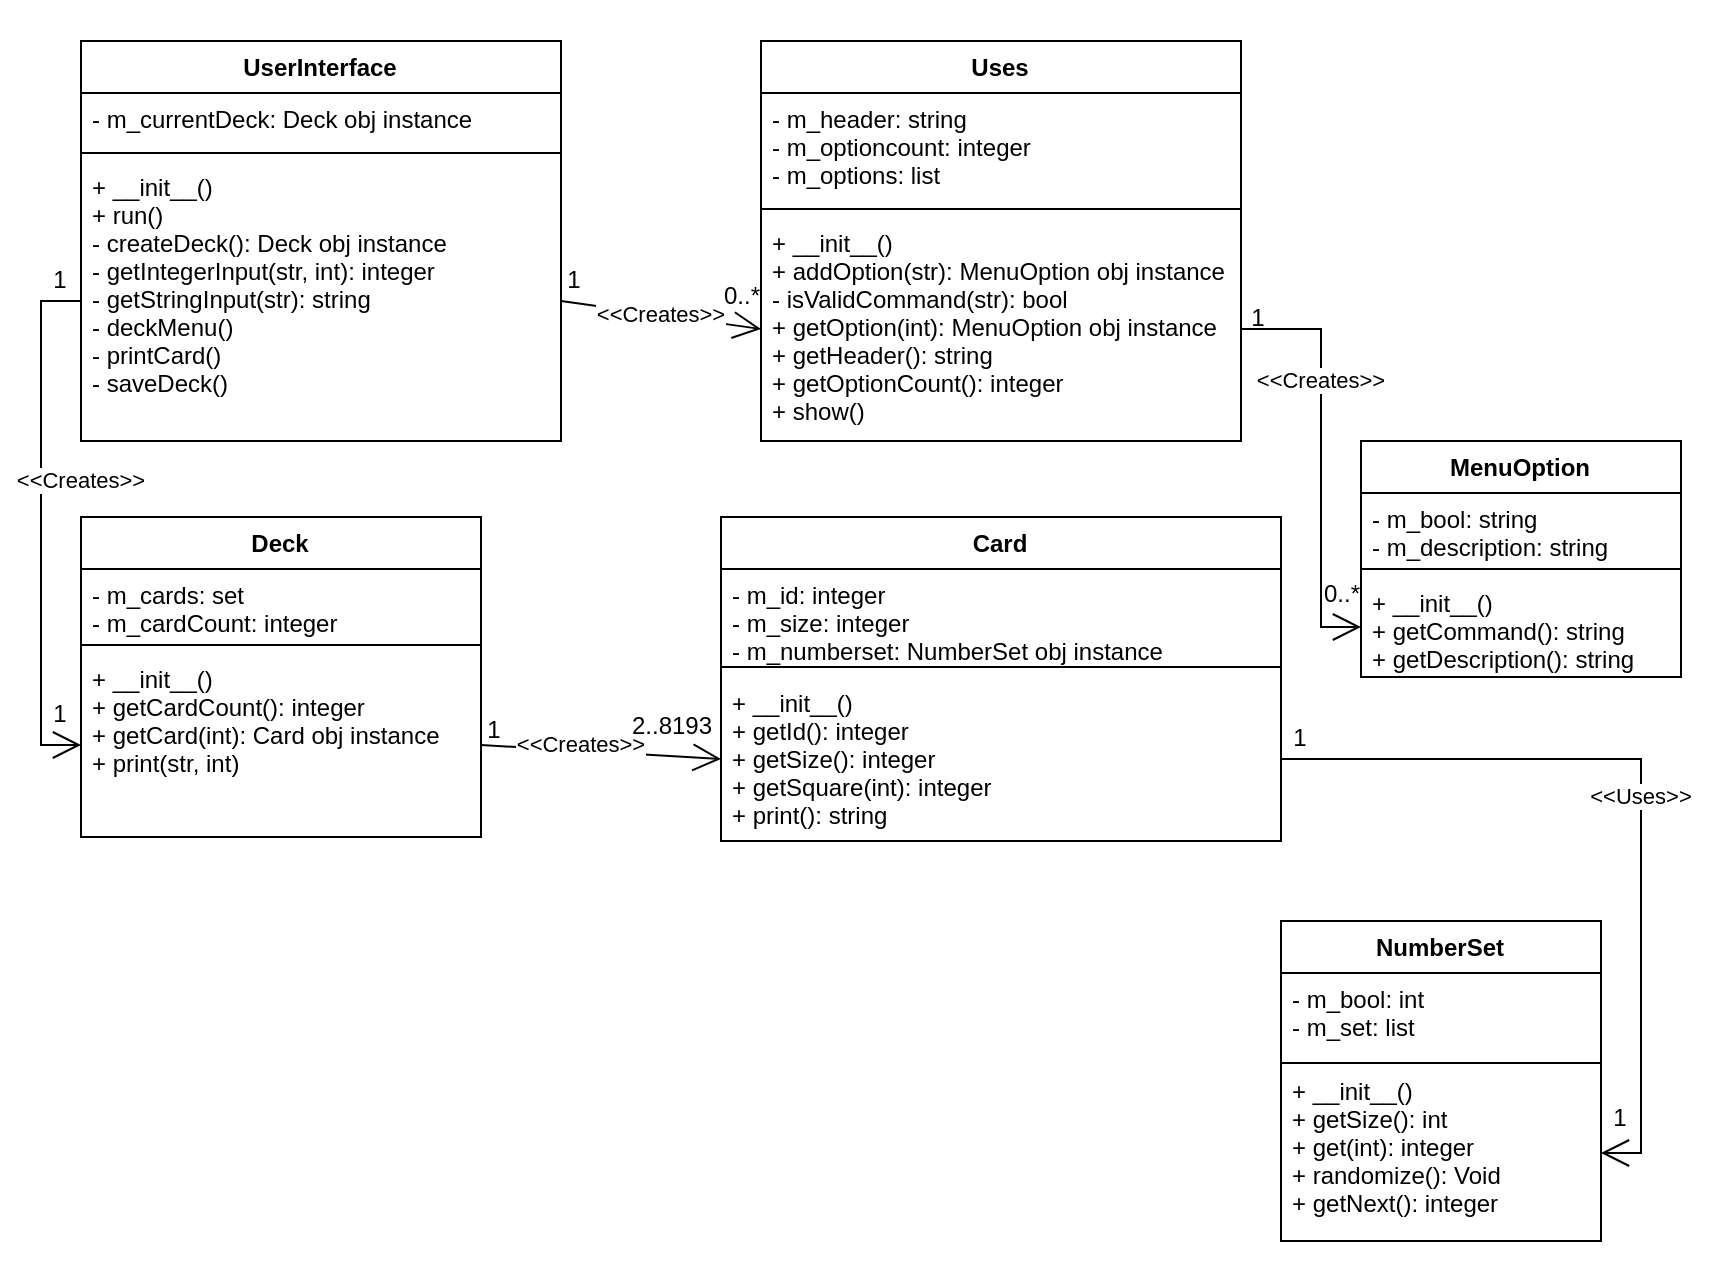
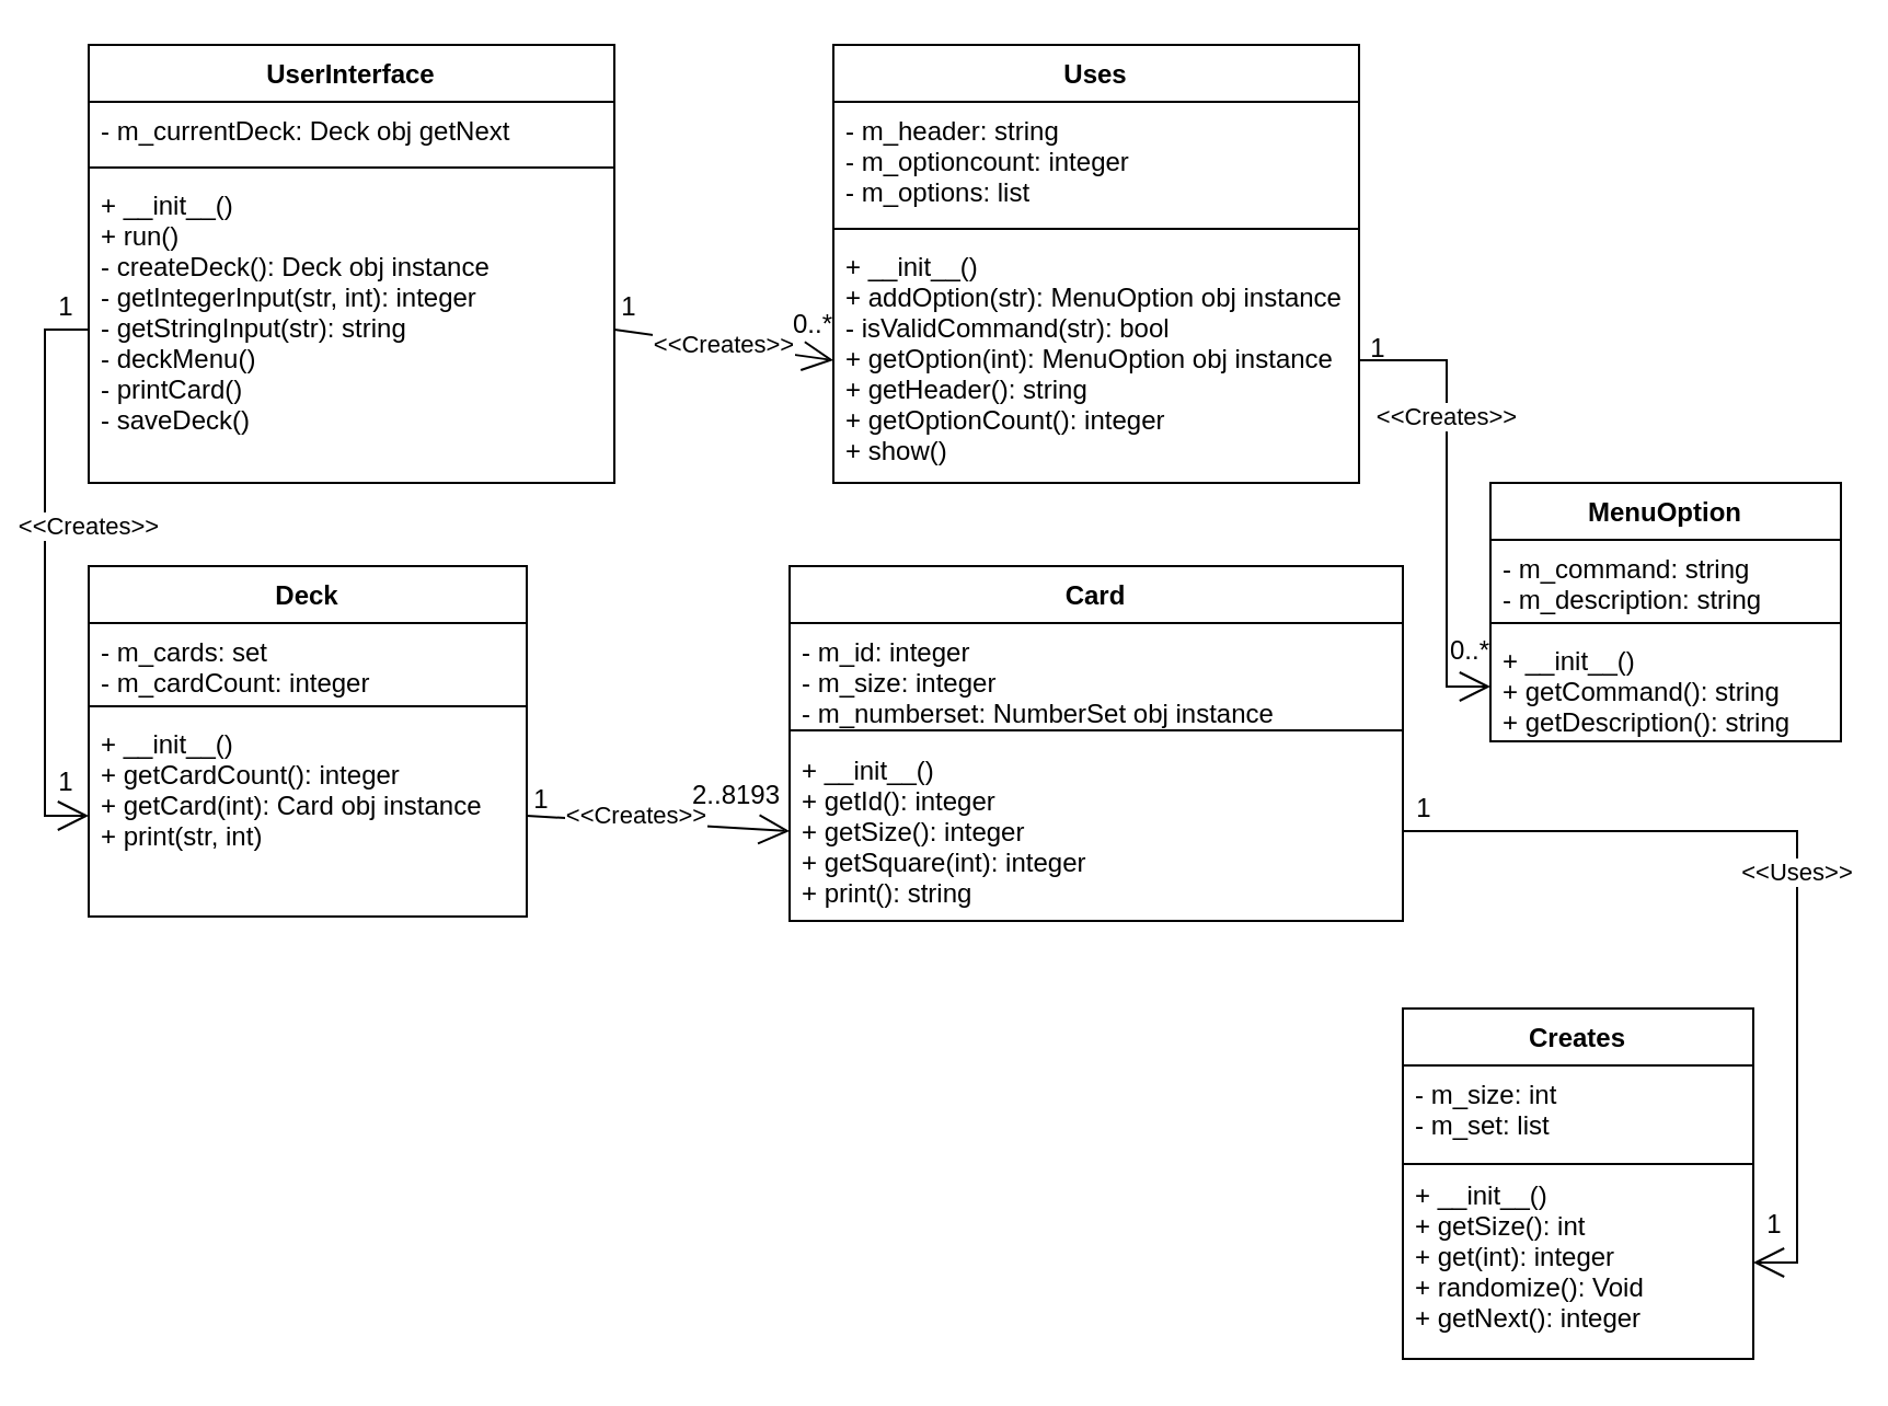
- <mxCell id="3" value="- m_currentDeck: Deck obj instance" style="text;strokeColor=none;fillColor=none;align=left;verticalAlign=top;spacingLeft=4;spacingRight=4;overflow=hidden;rotatable=0;points=[[0,0.5],[1,0.5]];portConstraint=eastwest;" parent="2" vertex="1"><mxGeometry y="26" width="240" height="26" as="geometry" /></mxCell>
+ <mxCell id="3" value="- m_currentDeck: Deck obj getNext" style="text;strokeColor=none;fillColor=none;align=left;verticalAlign=top;spacingLeft=4;spacingRight=4;overflow=hidden;rotatable=0;points=[[0,0.5],[1,0.5]];portConstraint=eastwest;" parent="2" vertex="1"><mxGeometry y="26" width="240" height="26" as="geometry" /></mxCell>
- <mxCell id="11" value="- m_bool: string&#10;- m_description: string" style="text;strokeColor=none;fillColor=none;align=left;verticalAlign=top;spacingLeft=4;spacingRight=4;overflow=hidden;rotatable=0;points=[[0,0.5],[1,0.5]];portConstraint=eastwest;" parent="10" vertex="1"><mxGeometry y="26" width="160" height="34" as="geometry" /></mxCell>
+ <mxCell id="11" value="- m_command: string&#10;- m_description: string" style="text;strokeColor=none;fillColor=none;align=left;verticalAlign=top;spacingLeft=4;spacingRight=4;overflow=hidden;rotatable=0;points=[[0,0.5],[1,0.5]];portConstraint=eastwest;" parent="10" vertex="1"><mxGeometry y="26" width="160" height="34" as="geometry" /></mxCell>
- <mxCell id="22" value="NumberSet" style="swimlane;fontStyle=1;align=center;verticalAlign=top;childLayout=stackLayout;horizontal=1;startSize=26;horizontalStack=0;resizeParent=1;resizeParentMax=0;resizeLast=0;collapsible=1;marginBottom=0;" parent="1" vertex="1"><mxGeometry x="640" y="460" width="160" height="160" as="geometry" /></mxCell>
+ <mxCell id="22" value="Creates" style="swimlane;fontStyle=1;align=center;verticalAlign=top;childLayout=stackLayout;horizontal=1;startSize=26;horizontalStack=0;resizeParent=1;resizeParentMax=0;resizeLast=0;collapsible=1;marginBottom=0;" parent="1" vertex="1"><mxGeometry x="640" y="460" width="160" height="160" as="geometry" /></mxCell>
- <mxCell id="23" value="- m_bool: int&#10;- m_set: list" style="text;strokeColor=none;fillColor=none;align=left;verticalAlign=top;spacingLeft=4;spacingRight=4;overflow=hidden;rotatable=0;points=[[0,0.5],[1,0.5]];portConstraint=eastwest;" parent="22" vertex="1"><mxGeometry y="26" width="160" height="44" as="geometry" /></mxCell>
+ <mxCell id="23" value="- m_size: int&#10;- m_set: list" style="text;strokeColor=none;fillColor=none;align=left;verticalAlign=top;spacingLeft=4;spacingRight=4;overflow=hidden;rotatable=0;points=[[0,0.5],[1,0.5]];portConstraint=eastwest;" parent="22" vertex="1"><mxGeometry y="26" width="160" height="44" as="geometry" /></mxCell>
